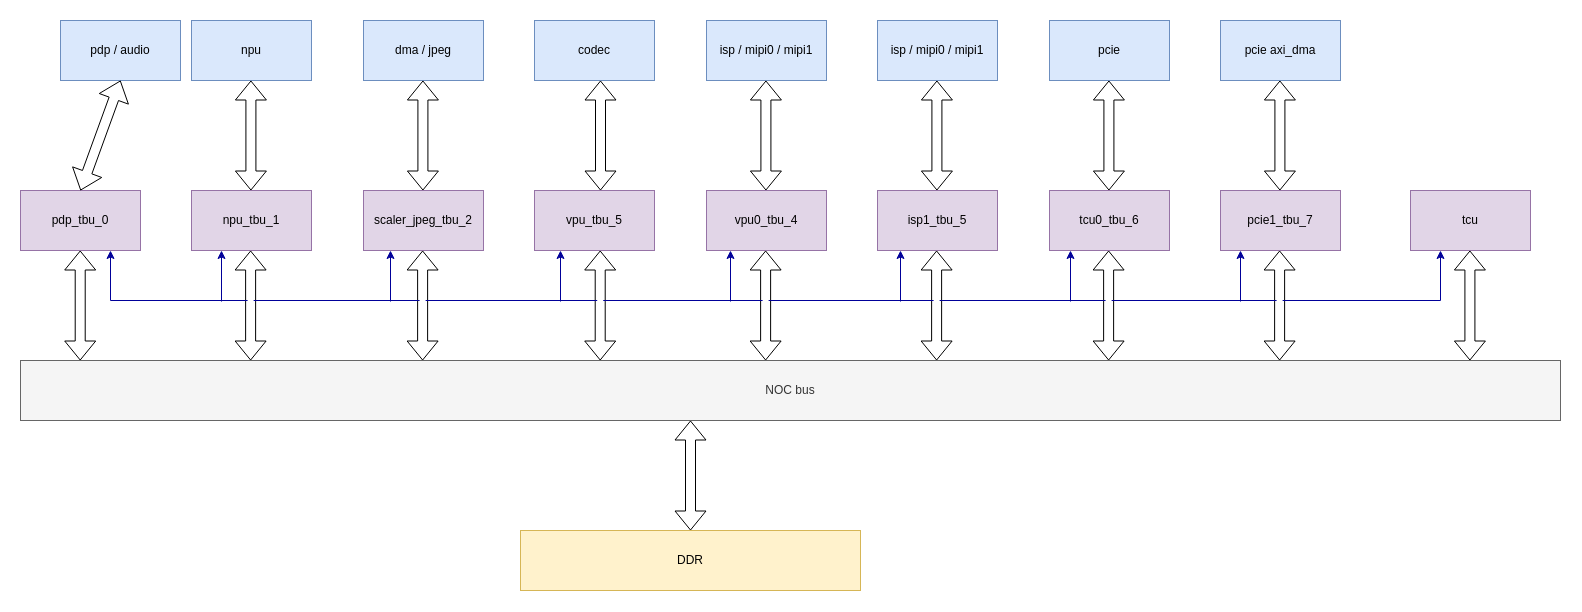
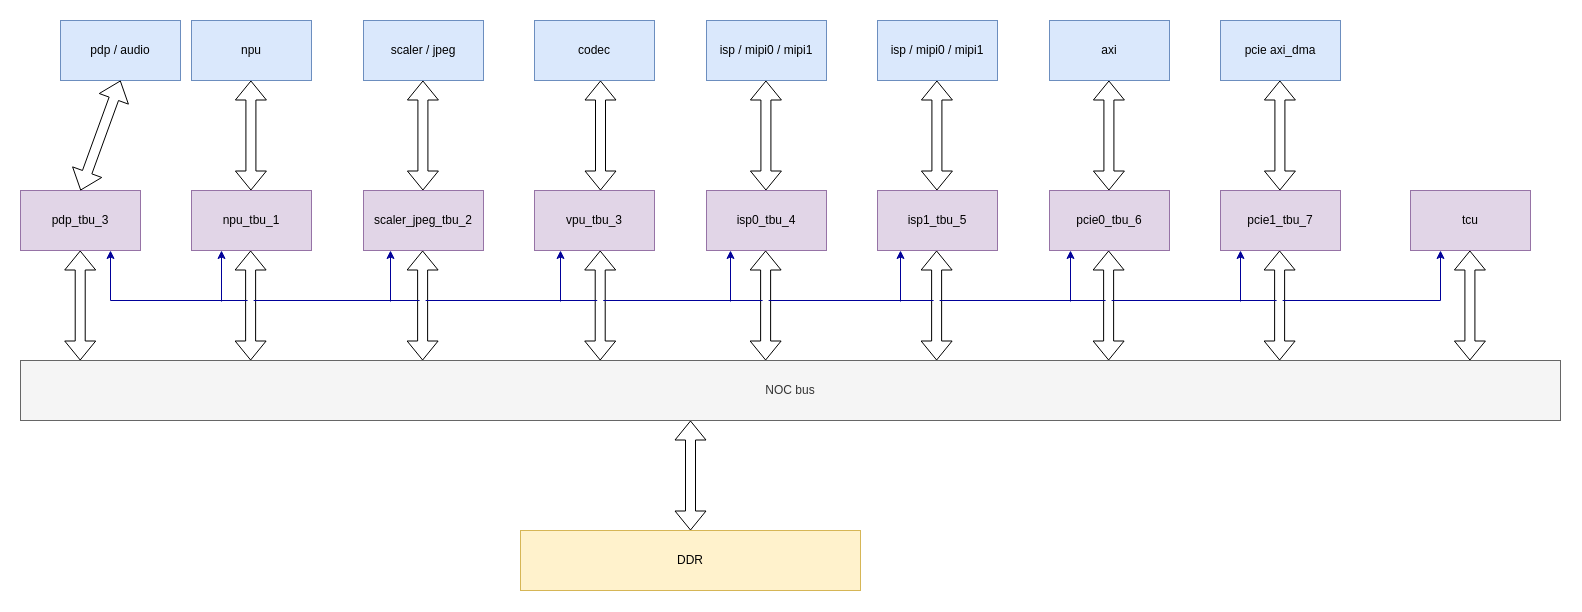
- <mxCell id="12" value="dma / jpeg" style="rounded=0;whiteSpace=wrap;html=1;fillColor=#dae8fc;strokeColor=#6c8ebf;" vertex="1" parent="1"><mxGeometry x="363" y="20" width="120" height="60" as="geometry" /></mxCell>
+ <mxCell id="12" value="scaler / jpeg" style="rounded=0;whiteSpace=wrap;html=1;fillColor=#dae8fc;strokeColor=#6c8ebf;" vertex="1" parent="1"><mxGeometry x="363" y="20" width="120" height="60" as="geometry" /></mxCell>
- <mxCell id="16" value="pcie" style="rounded=0;whiteSpace=wrap;html=1;fillColor=#dae8fc;strokeColor=#6c8ebf;" vertex="1" parent="1"><mxGeometry x="1049" y="20" width="120" height="60" as="geometry" /></mxCell>
+ <mxCell id="16" value="axi" style="rounded=0;whiteSpace=wrap;html=1;fillColor=#dae8fc;strokeColor=#6c8ebf;" vertex="1" parent="1"><mxGeometry x="1049" y="20" width="120" height="60" as="geometry" /></mxCell>
- <mxCell id="2" value="pdp_tbu_0" style="rounded=0;whiteSpace=wrap;html=1;fillColor=#e1d5e7;strokeColor=#9673a6;" vertex="1" parent="1"><mxGeometry x="20" y="190" width="120" height="60" as="geometry" /></mxCell>
+ <mxCell id="2" value="pdp_tbu_3" style="rounded=0;whiteSpace=wrap;html=1;fillColor=#e1d5e7;strokeColor=#9673a6;" vertex="1" parent="1"><mxGeometry x="20" y="190" width="120" height="60" as="geometry" /></mxCell>
- <mxCell id="5" value="vpu_tbu_5" style="rounded=0;whiteSpace=wrap;html=1;fillColor=#e1d5e7;strokeColor=#9673a6;" vertex="1" parent="1"><mxGeometry x="534" y="190" width="120" height="60" as="geometry" /></mxCell>
+ <mxCell id="5" value="vpu_tbu_3" style="rounded=0;whiteSpace=wrap;html=1;fillColor=#e1d5e7;strokeColor=#9673a6;" vertex="1" parent="1"><mxGeometry x="534" y="190" width="120" height="60" as="geometry" /></mxCell>
- <mxCell id="6" value="vpu0_tbu_4" style="rounded=0;whiteSpace=wrap;html=1;fillColor=#e1d5e7;strokeColor=#9673a6;" vertex="1" parent="1"><mxGeometry x="706" y="190" width="120" height="60" as="geometry" /></mxCell>
+ <mxCell id="6" value="isp0_tbu_4" style="rounded=0;whiteSpace=wrap;html=1;fillColor=#e1d5e7;strokeColor=#9673a6;" vertex="1" parent="1"><mxGeometry x="706" y="190" width="120" height="60" as="geometry" /></mxCell>
- <mxCell id="8" value="tcu0_tbu_6" style="rounded=0;whiteSpace=wrap;html=1;fillColor=#e1d5e7;strokeColor=#9673a6;" vertex="1" parent="1"><mxGeometry x="1049" y="190" width="120" height="60" as="geometry" /></mxCell>
+ <mxCell id="8" value="pcie0_tbu_6" style="rounded=0;whiteSpace=wrap;html=1;fillColor=#e1d5e7;strokeColor=#9673a6;" vertex="1" parent="1"><mxGeometry x="1049" y="190" width="120" height="60" as="geometry" /></mxCell>
